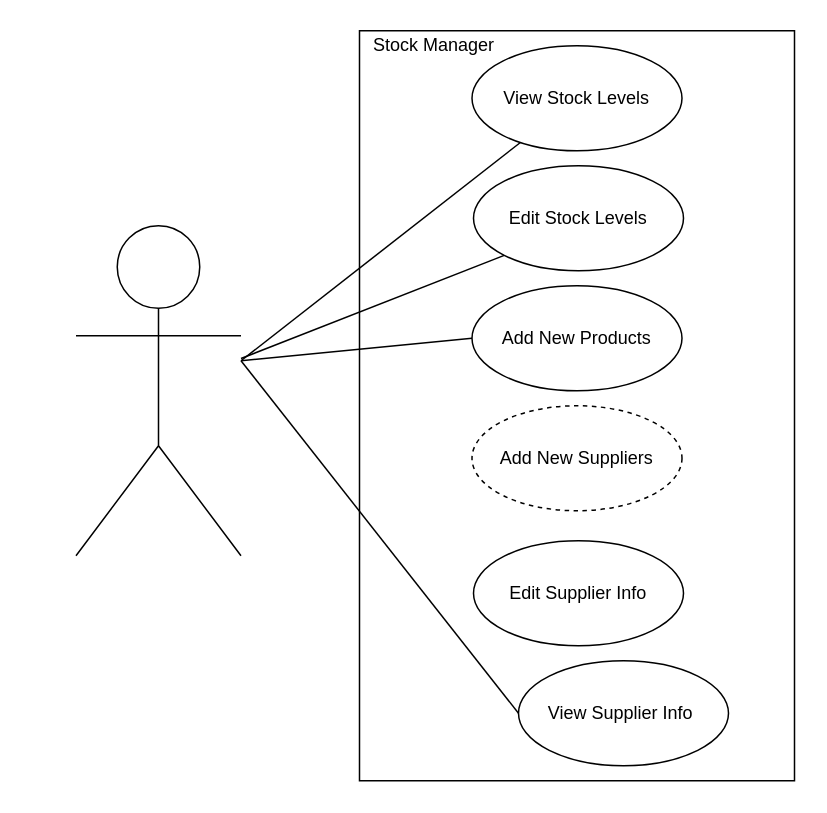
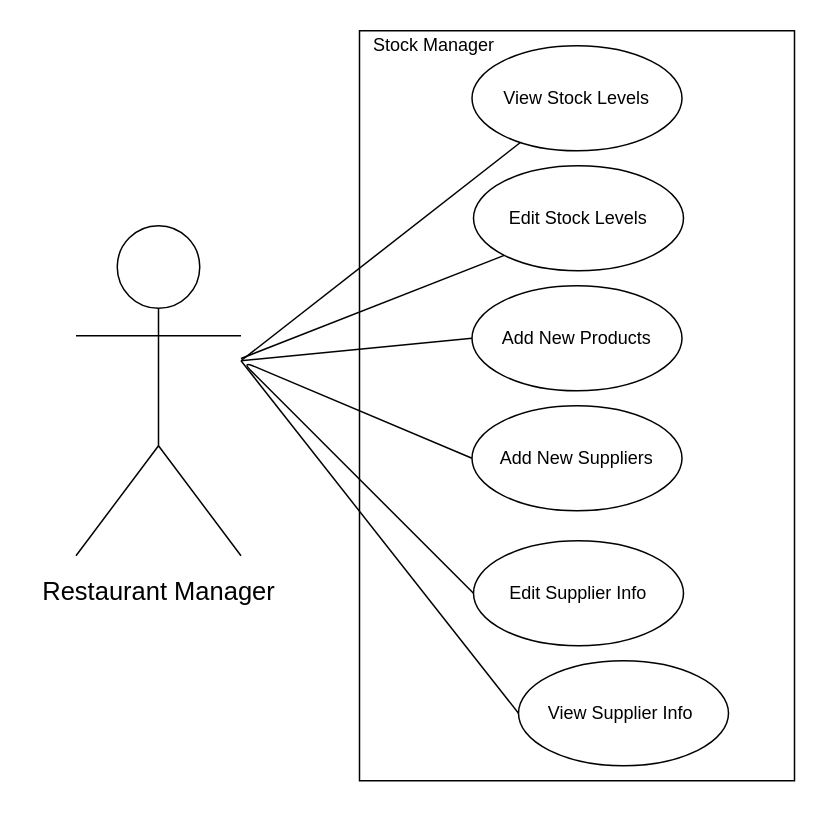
+ <mxCell id="15" value="" style="endArrow=none;html=1;fontFamily=Helvetica;fontSize=12;exitX=0;exitY=0.5;exitDx=0;exitDy=0;entryX=0;entryY=0.5;entryDx=0;entryDy=0;" edge="1" parent="1" source="10" target="3"><mxGeometry width="50" height="50" relative="1" as="geometry"><mxPoint x="310" y="360" as="sourcePoint" /><mxPoint x="360" y="310" as="targetPoint" /><Array as="points"><mxPoint x="160" y="240" /></Array></mxGeometry></mxCell>
- <mxCell id="3" value="Add New Suppliers" style="ellipse;whiteSpace=wrap;html=1;dashed=1;" vertex="1" parent="1"><mxGeometry x="314" y="270" width="140" height="70" as="geometry" /></mxCell>
+ <mxCell id="3" value="Add New Suppliers" style="ellipse;whiteSpace=wrap;html=1;" vertex="1" parent="1"><mxGeometry x="314" y="270" width="140" height="70" as="geometry" /></mxCell>
+ <mxCell id="9" value="Restaurant Manager" style="text;html=1;align=center;verticalAlign=middle;resizable=0;points=[];autosize=1;fontSize=17;fontFamily=Helvetica;" vertex="1" parent="1"><mxGeometry x="20" y="380" width="170" height="30" as="geometry" /></mxCell>
